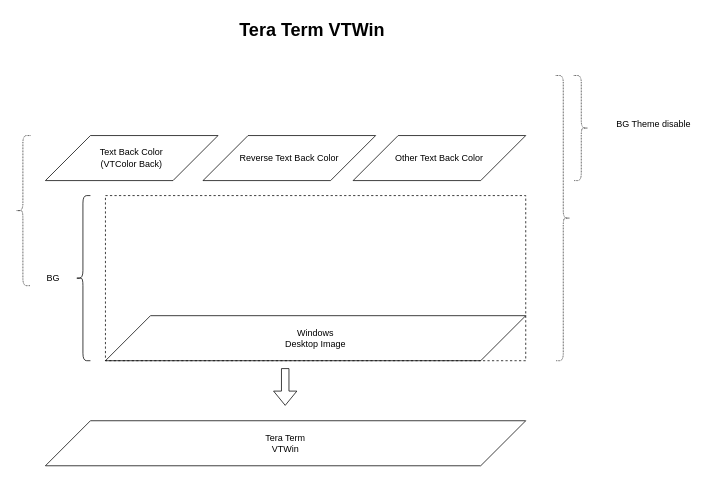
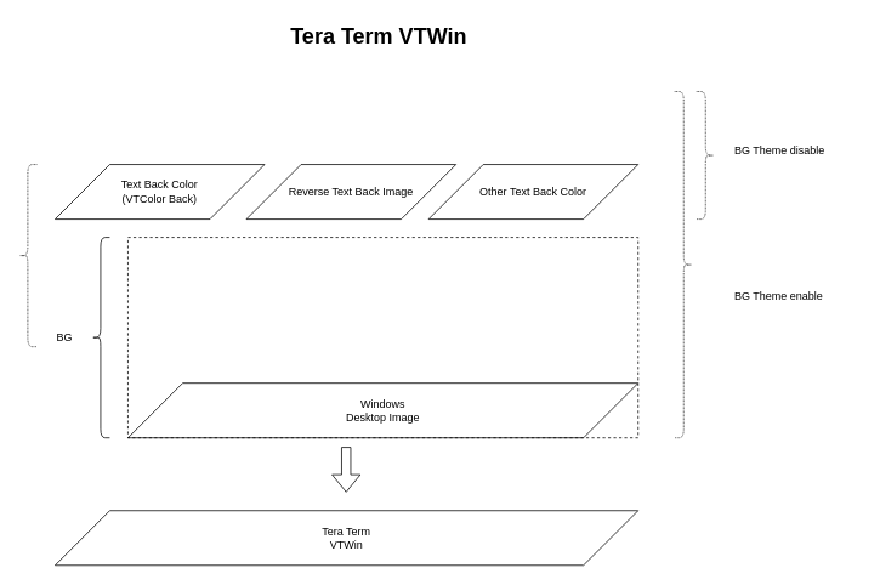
- <mxCell id="14" value="BG Theme disable" style="text;html=1;strokeColor=none;fillColor=none;align=left;verticalAlign=middle;whiteSpace=wrap;rounded=0;dashed=1;dashPattern=1 1;" parent="1" vertex="1"><mxGeometry x="819" y="150" width="140" height="30" as="geometry" /></mxCell>
+ <mxCell id="14" value="BG Theme disable" style="text;html=1;strokeColor=none;fillColor=none;align=left;verticalAlign=middle;whiteSpace=wrap;rounded=0;dashed=1;dashPattern=1 1;" parent="1" vertex="1"><mxGeometry x="804" y="150" width="140" height="30" as="geometry" /></mxCell>
- <mxCell id="8" value="Reverse Text Back Color" style="shape=parallelogram;perimeter=parallelogramPerimeter;whiteSpace=wrap;html=1;fixedSize=1;size=60;" parent="1" vertex="1"><mxGeometry x="270" y="180" width="230" height="60" as="geometry" /></mxCell>
+ <mxCell id="8" value="Reverse Text Back Image" style="shape=parallelogram;perimeter=parallelogramPerimeter;whiteSpace=wrap;html=1;fixedSize=1;size=60;" parent="1" vertex="1"><mxGeometry x="270" y="180" width="230" height="60" as="geometry" /></mxCell>
+ <mxCell id="16" value="BG Theme enable" style="text;html=1;strokeColor=none;fillColor=none;align=left;verticalAlign=middle;whiteSpace=wrap;rounded=0;dashed=1;dashPattern=1 1;" parent="1" vertex="1"><mxGeometry x="804" y="310" width="140" height="30" as="geometry" /></mxCell>
